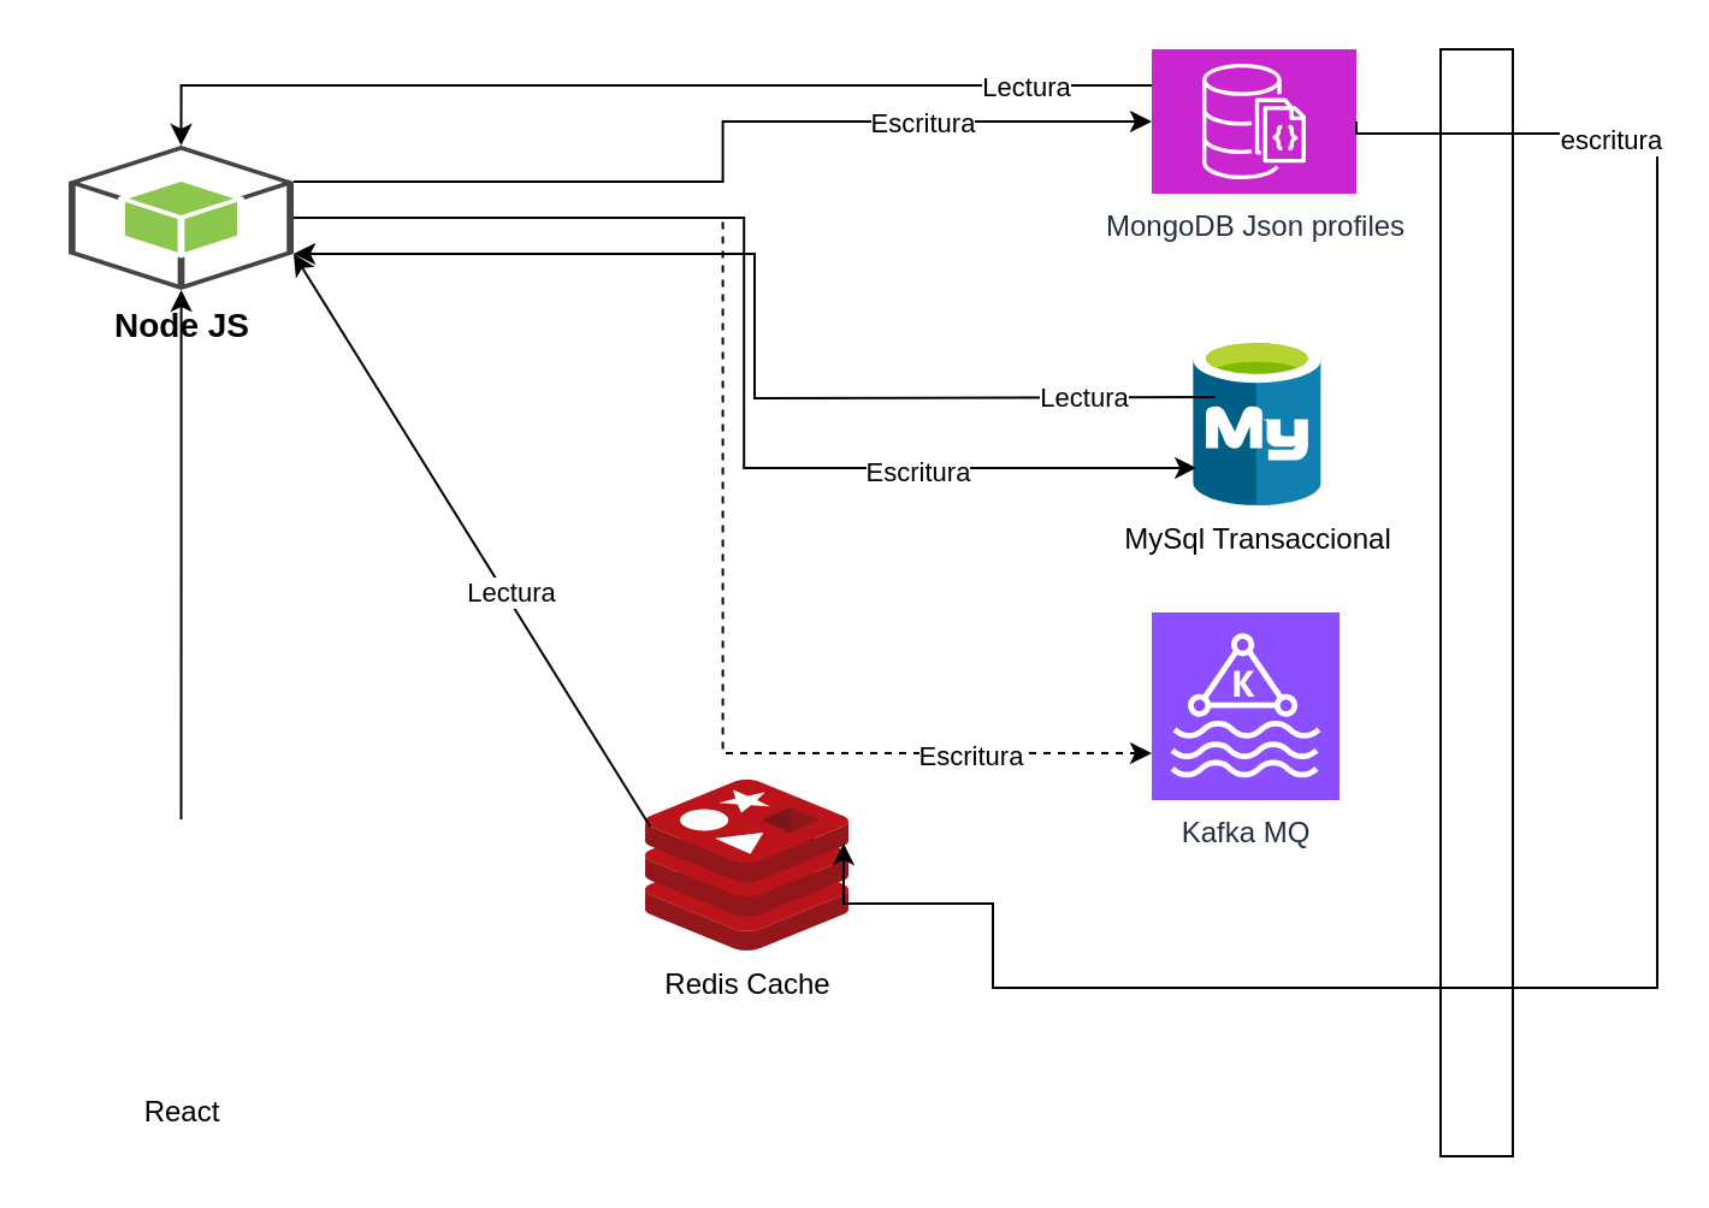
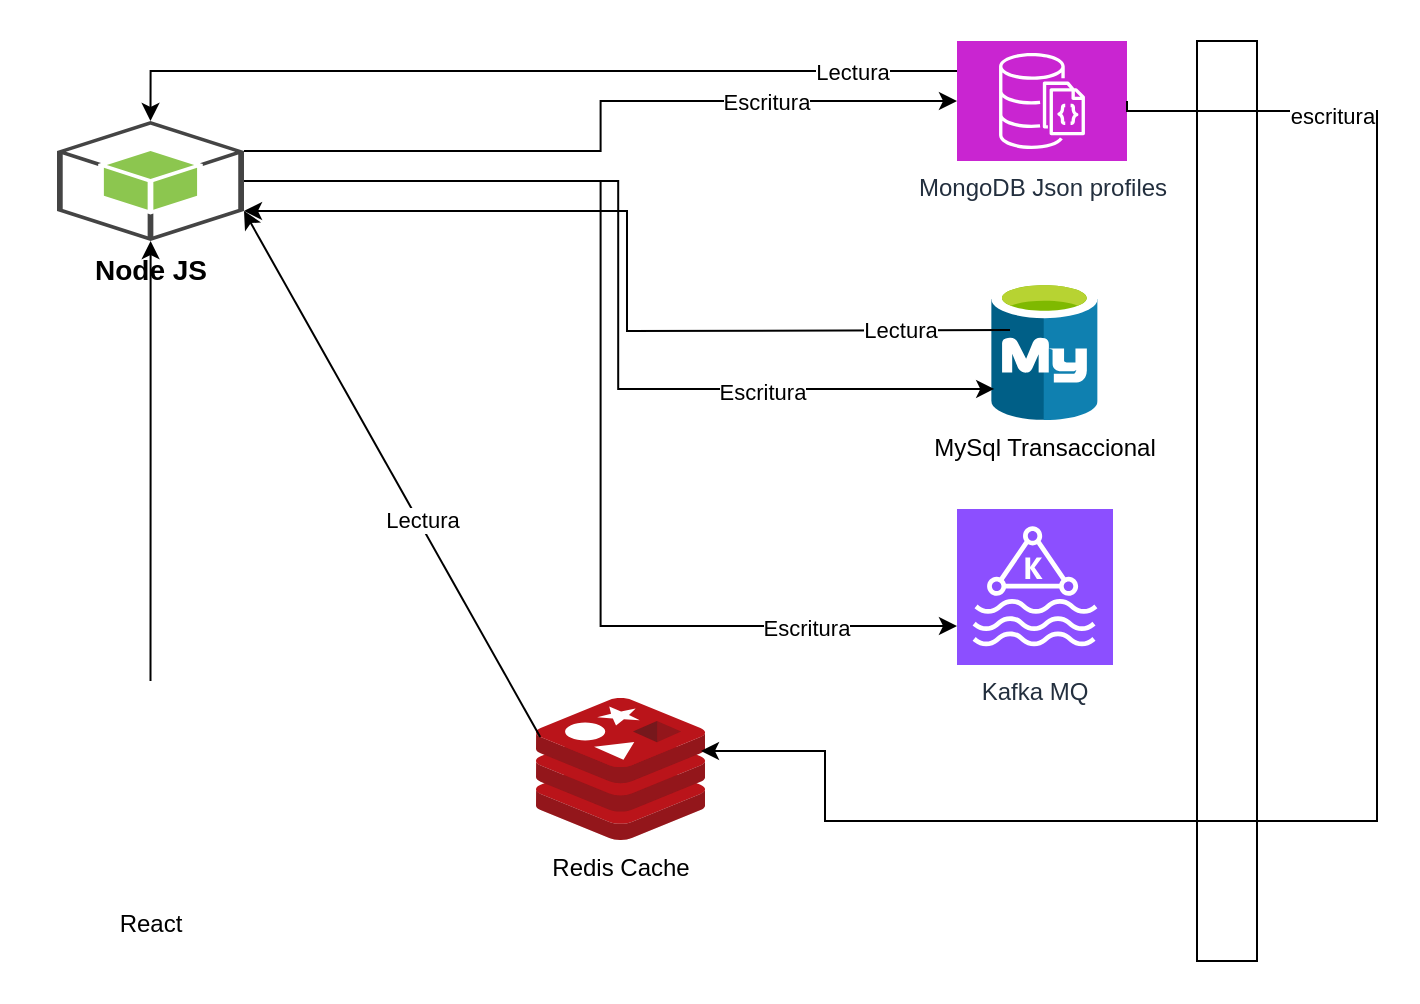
- <mxCell id="13" style="edgeStyle=orthogonalEdgeStyle;rounded=0;orthogonalLoop=1;jettySize=auto;html=1;exitX=1;exitY=0.5;exitDx=0;exitDy=0;exitPerimeter=0;entryX=0;entryY=0.75;entryDx=0;entryDy=0;entryPerimeter=0;dashed=1;" edge="1" parent="1" source="7" target="10"><mxGeometry relative="1" as="geometry" /></mxCell>
+ <mxCell id="13" style="edgeStyle=orthogonalEdgeStyle;rounded=0;orthogonalLoop=1;jettySize=auto;html=1;exitX=1;exitY=0.5;exitDx=0;exitDy=0;exitPerimeter=0;entryX=0;entryY=0.75;entryDx=0;entryDy=0;entryPerimeter=0;" edge="1" parent="1" source="7" target="10"><mxGeometry relative="1" as="geometry" /></mxCell>
- <mxCell id="2" value="Redis Cache" style="image;sketch=0;aspect=fixed;html=1;points=[];align=center;fontSize=12;image=img/lib/mscae/Cache_Redis_Product.svg;" vertex="1" parent="1"><mxGeometry x="268" y="324" width="84.53" height="71" as="geometry" /></mxCell>
+ <mxCell id="2" value="Redis Cache" style="image;sketch=0;aspect=fixed;html=1;points=[];align=center;fontSize=12;image=img/lib/mscae/Cache_Redis_Product.svg;" vertex="1" parent="1"><mxGeometry x="268" y="349" width="84.53" height="71" as="geometry" /></mxCell>
